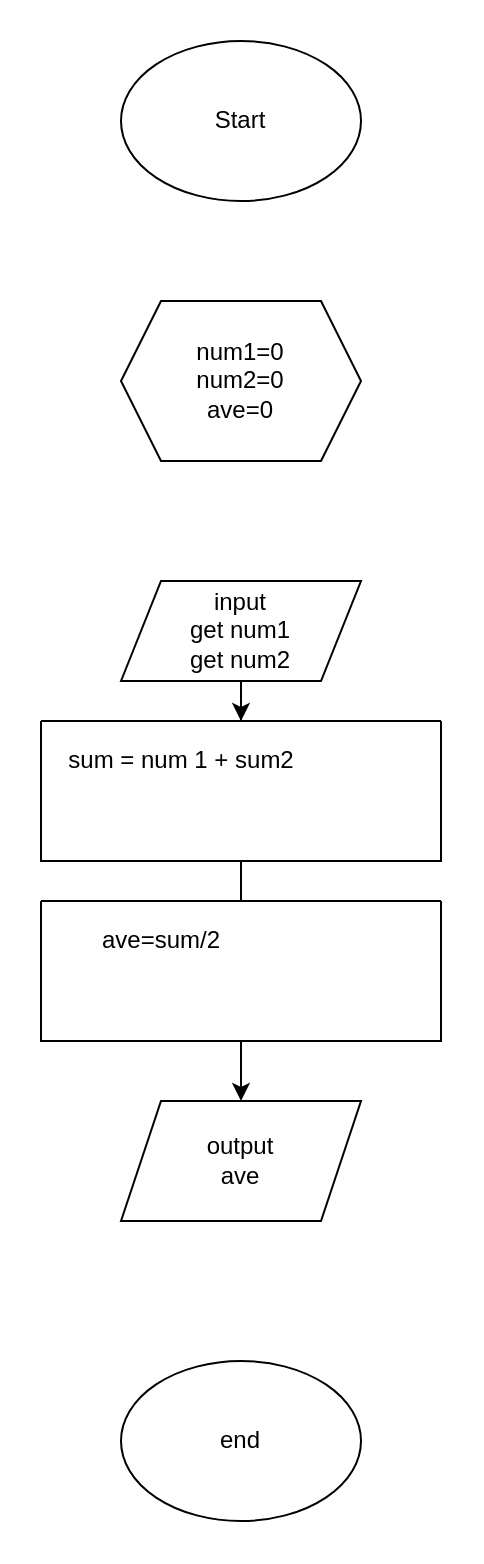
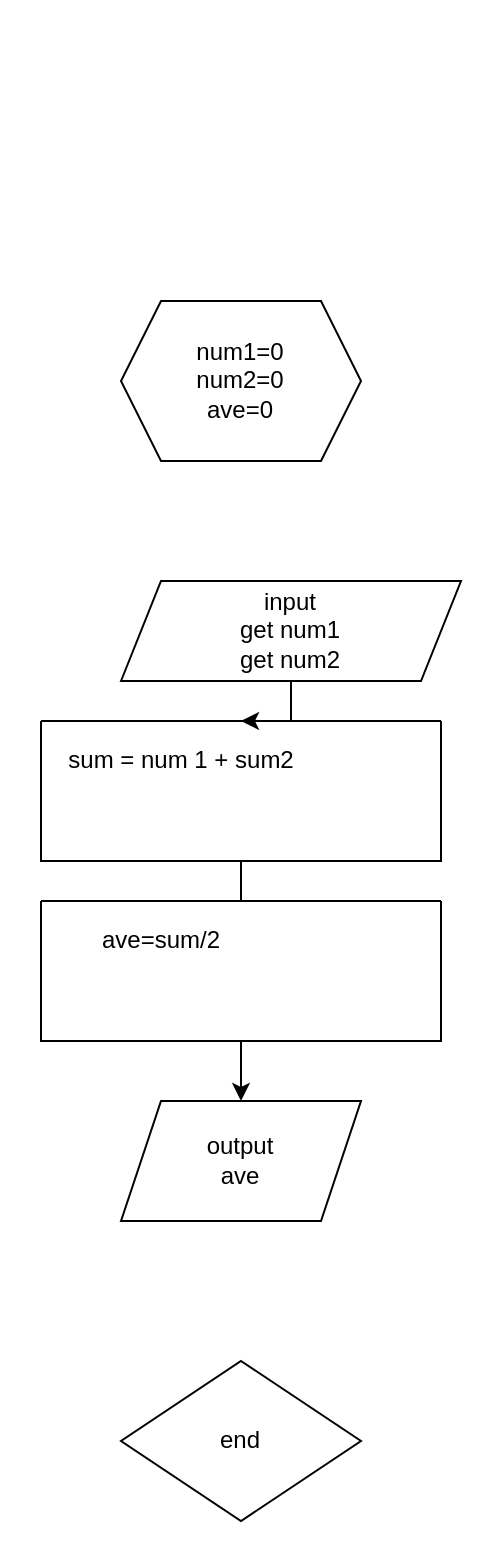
- <mxCell id="2" value="Start" style="ellipse;whiteSpace=wrap;html=1;" vertex="1" parent="1"><mxGeometry x="60" y="20" width="120" height="80" as="geometry" /></mxCell>
- <mxCell id="5" value="input&lt;br&gt;get num1&lt;br&gt;get num2" style="shape=parallelogram;perimeter=parallelogramPerimeter;whiteSpace=wrap;html=1;fixedSize=1;" vertex="1" parent="1"><mxGeometry x="60" y="290" width="120" height="50" as="geometry" /></mxCell>
+ <mxCell id="5" value="input&lt;br&gt;get num1&lt;br&gt;get num2" style="shape=parallelogram;perimeter=parallelogramPerimeter;whiteSpace=wrap;html=1;fixedSize=1;" vertex="1" parent="1"><mxGeometry x="60" y="290" width="170" height="50" as="geometry" /></mxCell>
- <mxCell id="9" value="end" style="ellipse;whiteSpace=wrap;html=1;" vertex="1" parent="1"><mxGeometry x="60" y="680" width="120" height="80" as="geometry" /></mxCell>
+ <mxCell id="9" value="end" style="rhombus;whiteSpace=wrap;html=1;" vertex="1" parent="1"><mxGeometry x="60" y="680" width="120" height="80" as="geometry" /></mxCell>
